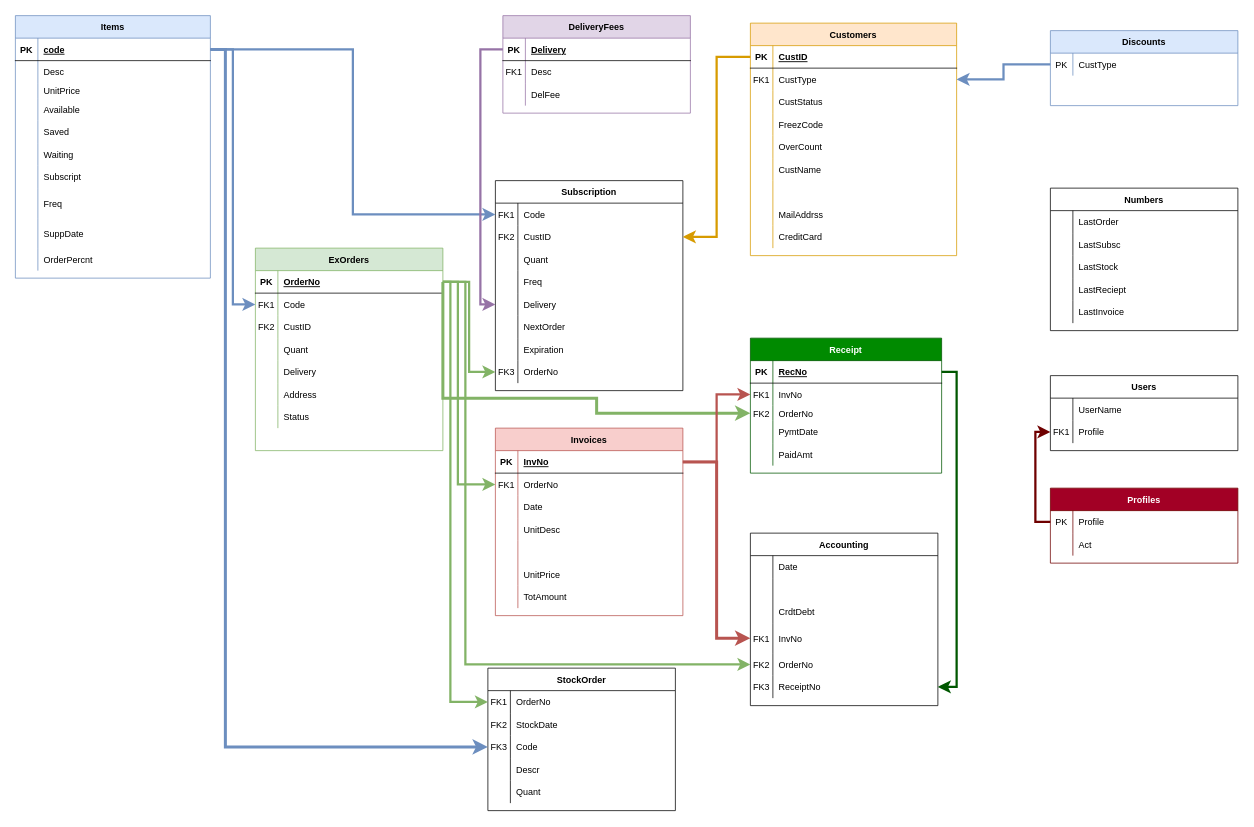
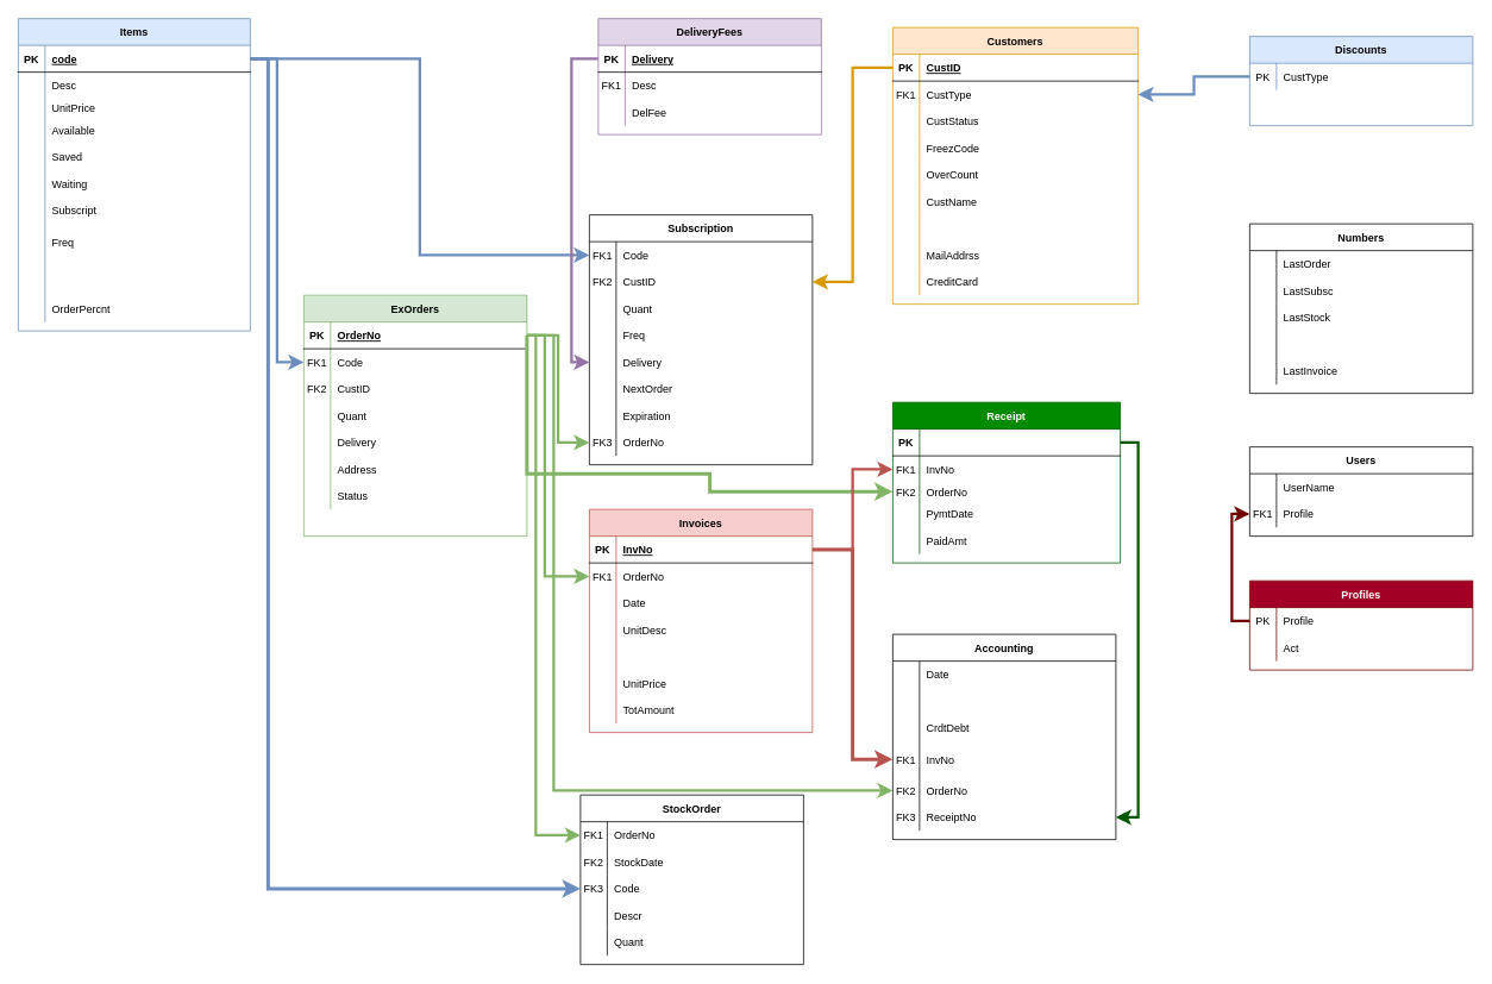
- <mxCell id="67" value="SuppDate" style="shape=partialRectangle;overflow=hidden;connectable=0;fillColor=none;top=0;left=0;bottom=0;right=0;align=left;spacingLeft=6;" parent="65" vertex="1"><mxGeometry x="30" width="230" height="40" as="geometry"><mxRectangle width="230" height="40" as="alternateBounds" /></mxGeometry></mxCell>
- <mxCell id="206" value="LastReciept" style="shape=partialRectangle;overflow=hidden;connectable=0;fillColor=none;top=0;left=0;bottom=0;right=0;align=left;spacingLeft=6;" parent="204" vertex="1"><mxGeometry x="30" width="220" height="30" as="geometry"><mxRectangle width="220" height="30" as="alternateBounds" /></mxGeometry></mxCell>
- <mxCell id="27" value="RecNo " style="shape=partialRectangle;overflow=hidden;connectable=0;fillColor=none;top=0;left=0;bottom=0;right=0;align=left;spacingLeft=6;fontStyle=5;" parent="25" vertex="1"><mxGeometry x="30" width="225" height="30" as="geometry"><mxRectangle width="225" height="30" as="alternateBounds" /></mxGeometry></mxCell>
